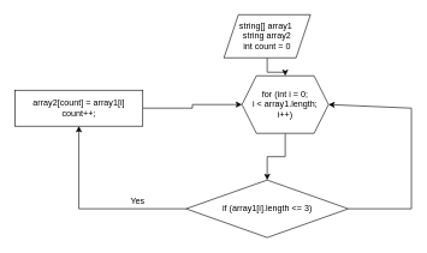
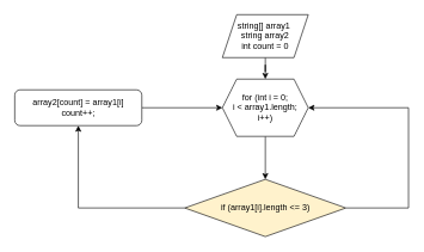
- <mxCell id="5" value="for (int i = 0;&lt;br&gt;i &amp;lt; array1.length;&lt;br&gt;i++)" style="shape=hexagon;perimeter=hexagonPerimeter2;whiteSpace=wrap;html=1;fixedSize=1;" parent="1" vertex="1"><mxGeometry x="335" y="105" width="120" height="80" as="geometry" /></mxCell>
+ <mxCell id="5" value="for (int i = 0;&lt;br&gt;i &amp;lt; array1.length;&lt;br&gt;i++)" style="shape=hexagon;perimeter=hexagonPerimeter2;whiteSpace=wrap;html=1;fixedSize=1;" parent="1" vertex="1"><mxGeometry x="310" y="110" width="120" height="80" as="geometry" /></mxCell>
- <mxCell id="9" value="array2[count] = array1[i]&lt;br&gt;count++;" style="whiteSpace=wrap;html=1;" parent="1" vertex="1"><mxGeometry x="20" y="125" width="177.5" height="50" as="geometry" /></mxCell>
+ <mxCell id="9" value="array2[count] = array1[i]&lt;br&gt;count++;" style="whiteSpace=wrap;html=1;rounded=1;" parent="1" vertex="1"><mxGeometry x="20" y="125" width="177.5" height="50" as="geometry" /></mxCell>
- <mxCell id="11" value="Yes" style="text;html=1;align=center;verticalAlign=middle;resizable=0;points=[];autosize=1;strokeColor=none;fillColor=none;" parent="1" vertex="1"><mxGeometry x="170" y="270" width="40" height="20" as="geometry" /></mxCell>
- <mxCell id="7" value="if (array1[i].length &amp;lt;= 3)" style="rhombus;whiteSpace=wrap;html=1;" parent="1" vertex="1"><mxGeometry x="257.5" y="250" width="225" height="80" as="geometry" /></mxCell>
+ <mxCell id="7" value="if (array1[i].length &amp;lt;= 3)" style="rhombus;whiteSpace=wrap;html=1;fillColor=#fff2cc;" parent="1" vertex="1"><mxGeometry x="257.5" y="250" width="225" height="80" as="geometry" /></mxCell>
